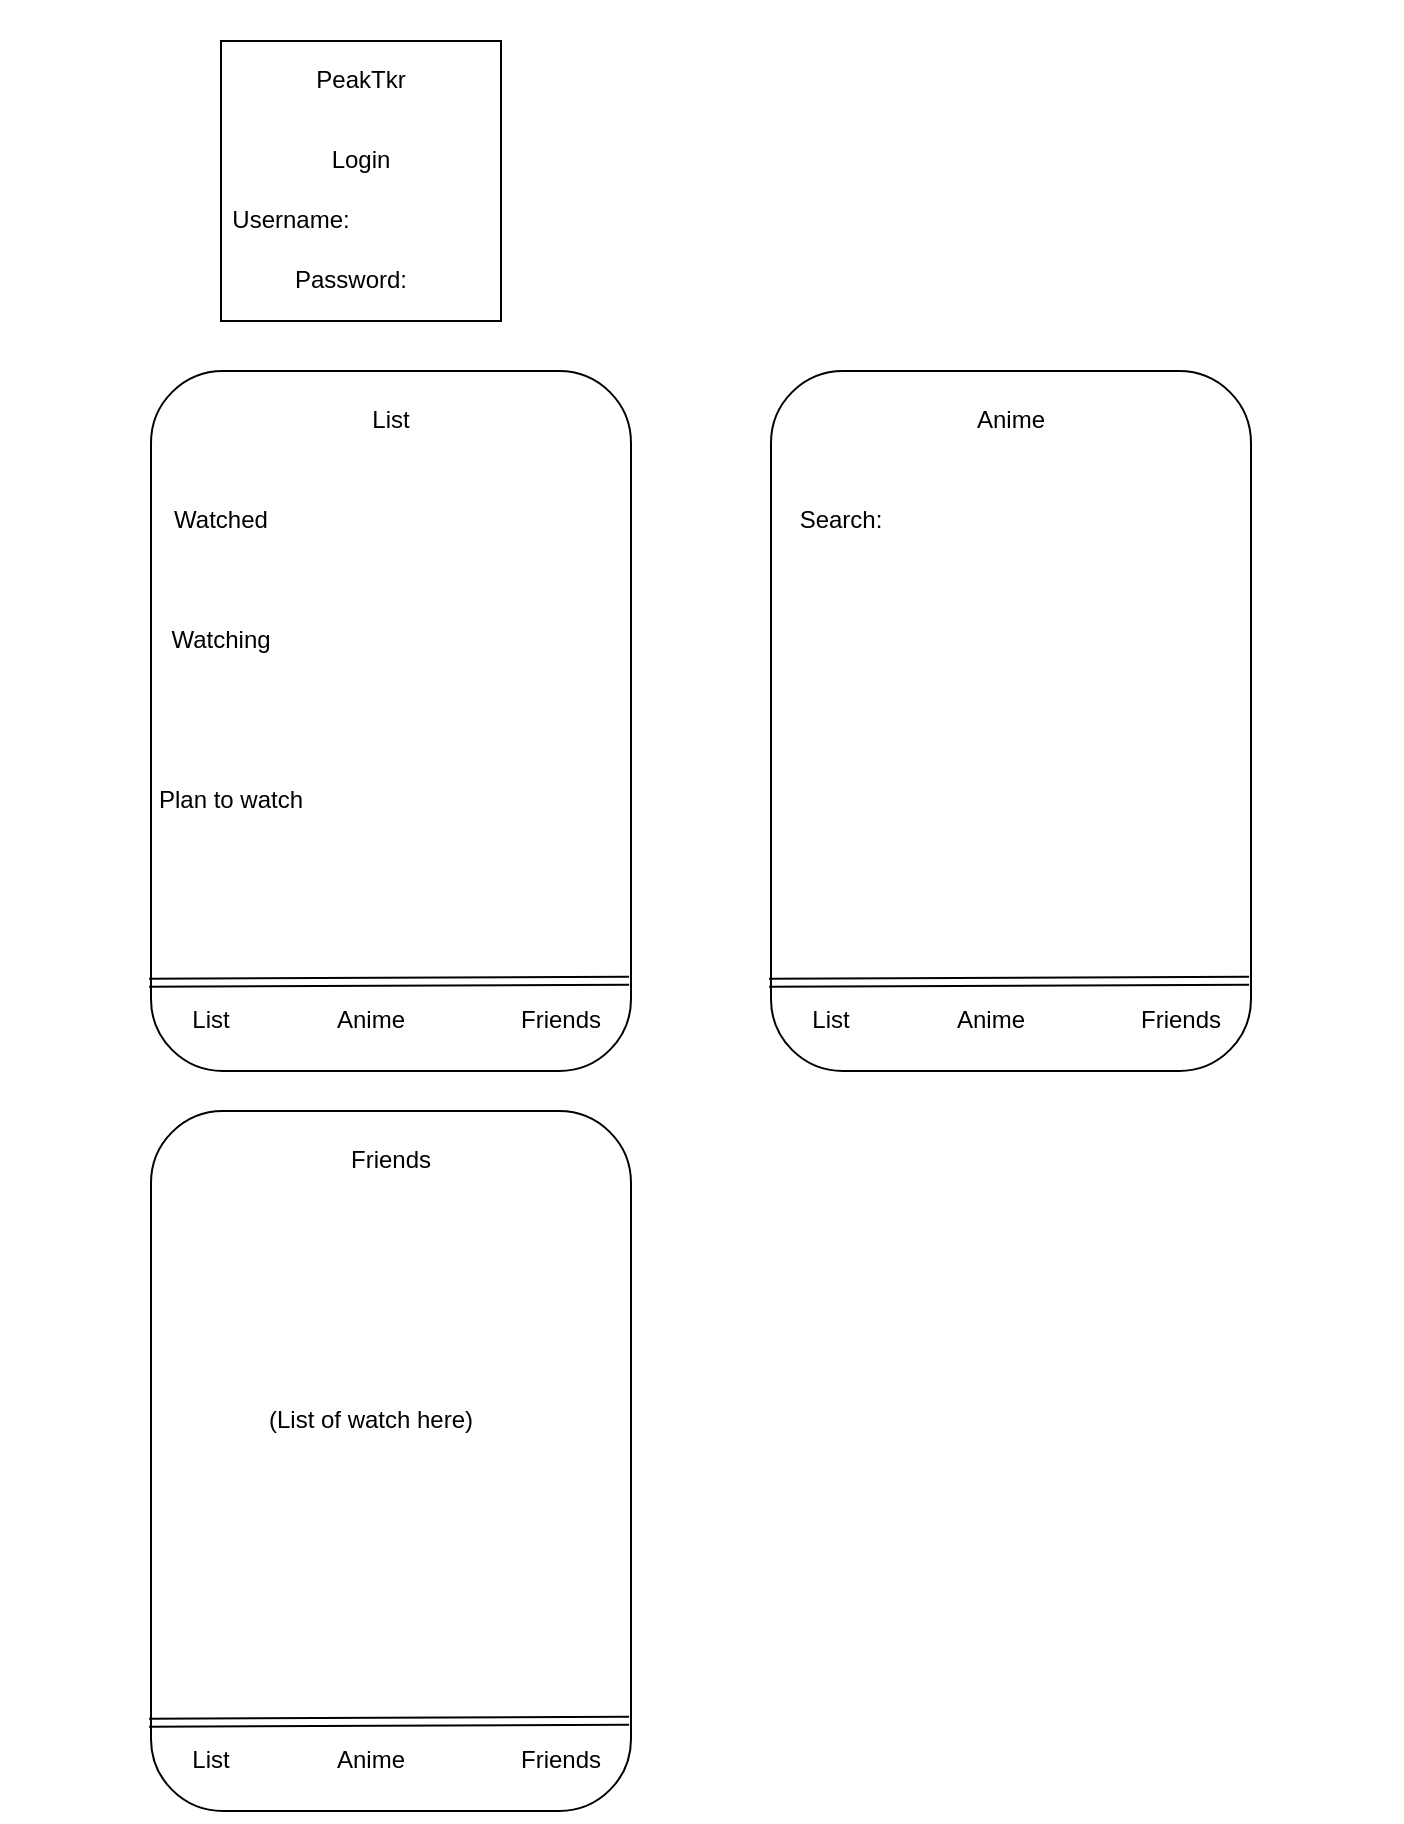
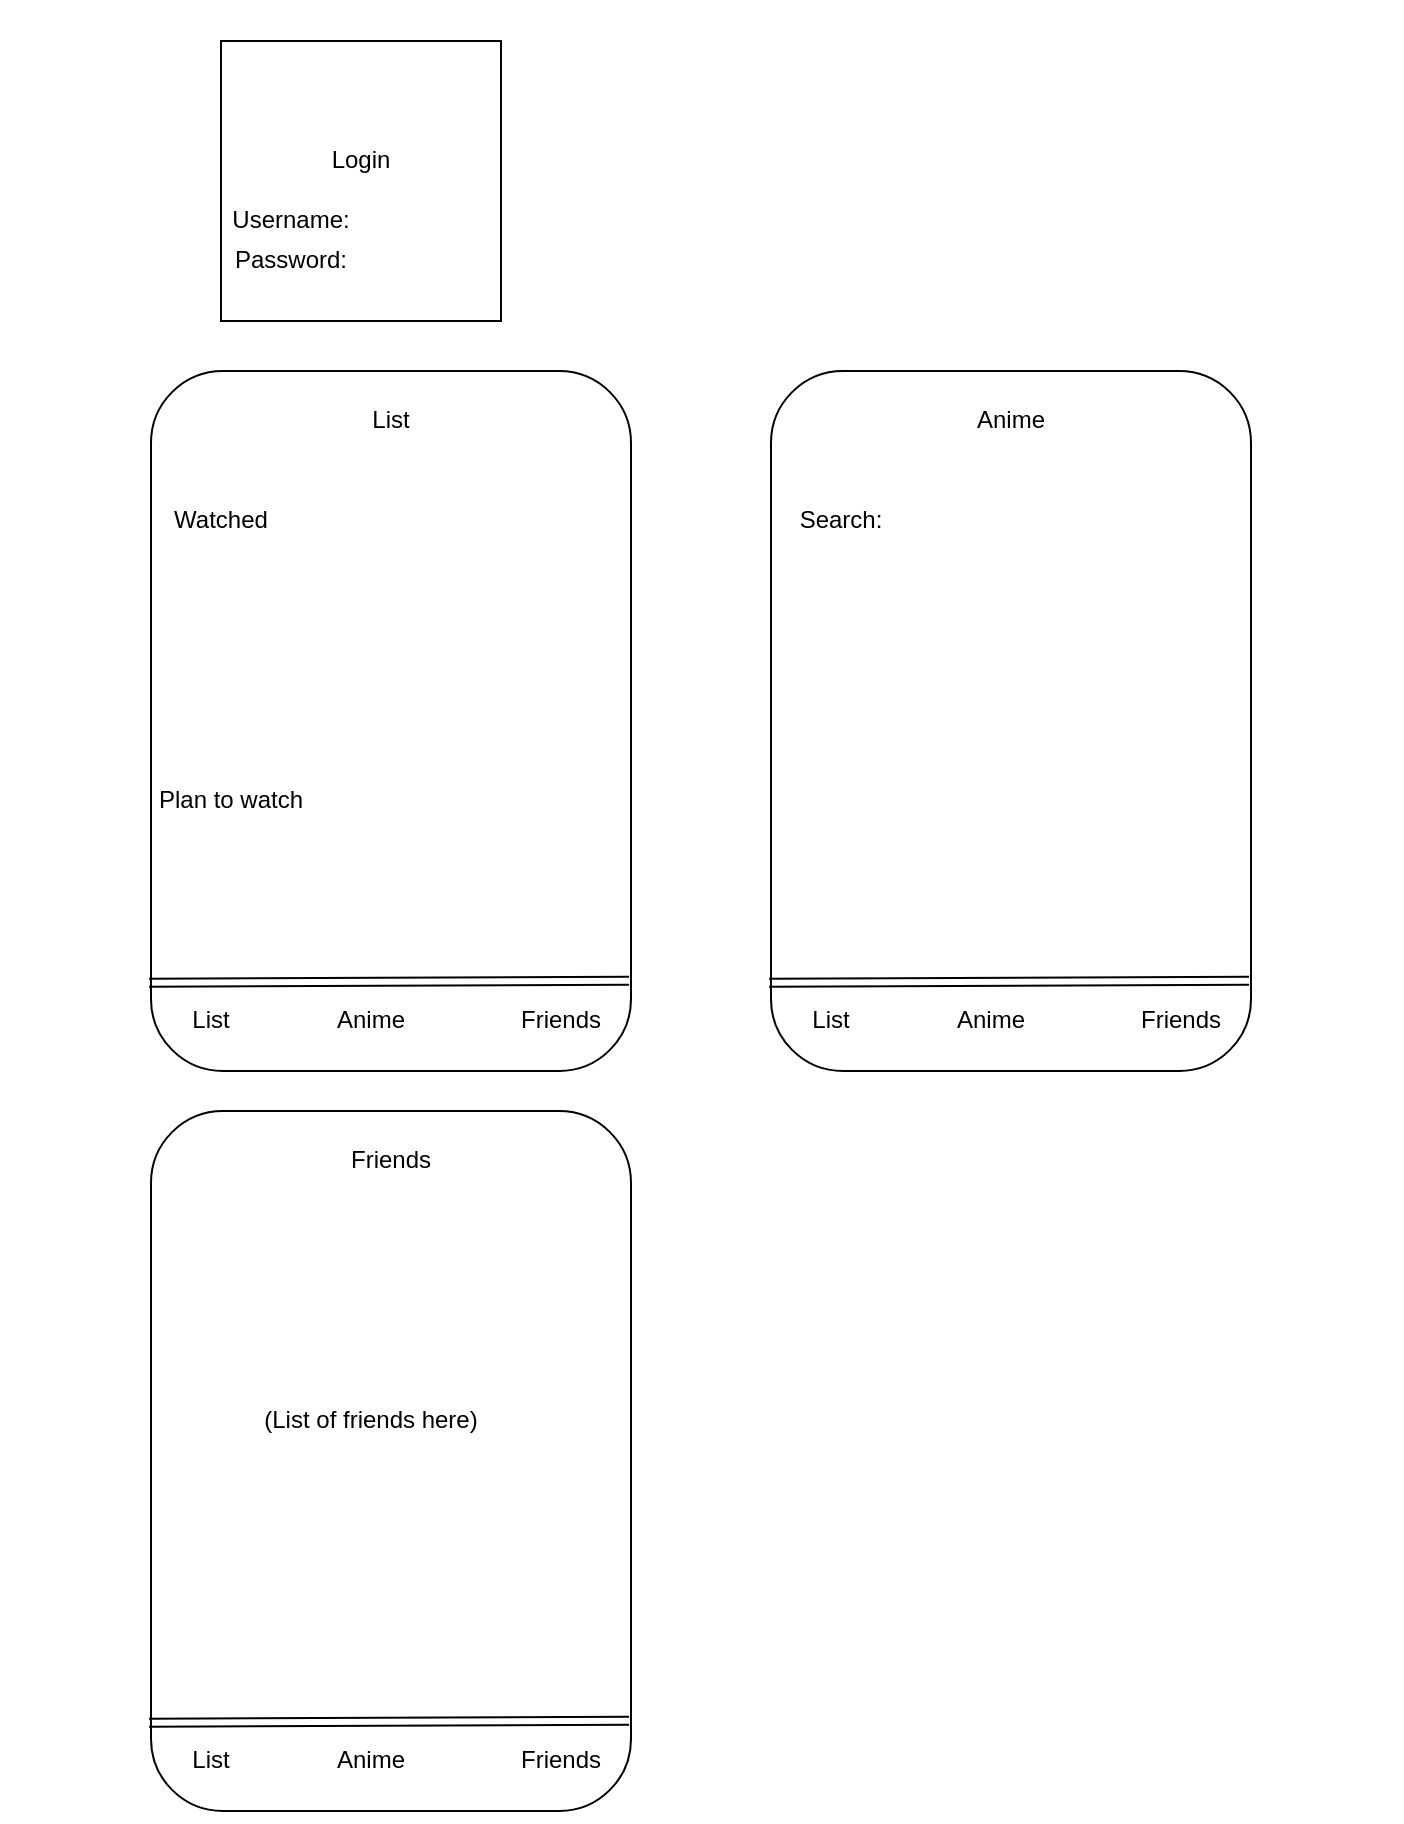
- <mxCell id="4" value="PeakTkr" style="text;html=1;align=center;verticalAlign=middle;resizable=0;points=[];autosize=1;strokeColor=none;fillColor=none;" vertex="1" parent="1"><mxGeometry x="150" y="30" width="60" height="20" as="geometry" /></mxCell>
- <mxCell id="7" value="Password:" style="text;html=1;align=center;verticalAlign=middle;resizable=0;points=[];autosize=1;strokeColor=none;fillColor=none;" vertex="1" parent="1"><mxGeometry x="140" y="130" width="70" height="20" as="geometry" /></mxCell>
+ <mxCell id="7" value="Password:" style="text;html=1;align=center;verticalAlign=middle;resizable=0;points=[];autosize=1;strokeColor=none;fillColor=none;" vertex="1" parent="1"><mxGeometry x="110" y="120" width="70" height="20" as="geometry" /></mxCell>
- <mxCell id="14" value="Watching" style="text;html=1;align=center;verticalAlign=middle;resizable=0;points=[];autosize=1;strokeColor=none;fillColor=none;" vertex="1" parent="1"><mxGeometry x="75" y="310" width="70" height="20" as="geometry" /></mxCell>
- <mxCell id="29" value="(List of watch here)" style="text;html=1;align=center;verticalAlign=middle;resizable=0;points=[];autosize=1;strokeColor=none;fillColor=none;" vertex="1" parent="1"><mxGeometry x="125" y="700" width="120" height="20" as="geometry" /></mxCell>
+ <mxCell id="29" value="(List of friends here)" style="text;html=1;align=center;verticalAlign=middle;resizable=0;points=[];autosize=1;strokeColor=none;fillColor=none;" vertex="1" parent="1"><mxGeometry x="125" y="700" width="120" height="20" as="geometry" /></mxCell>
